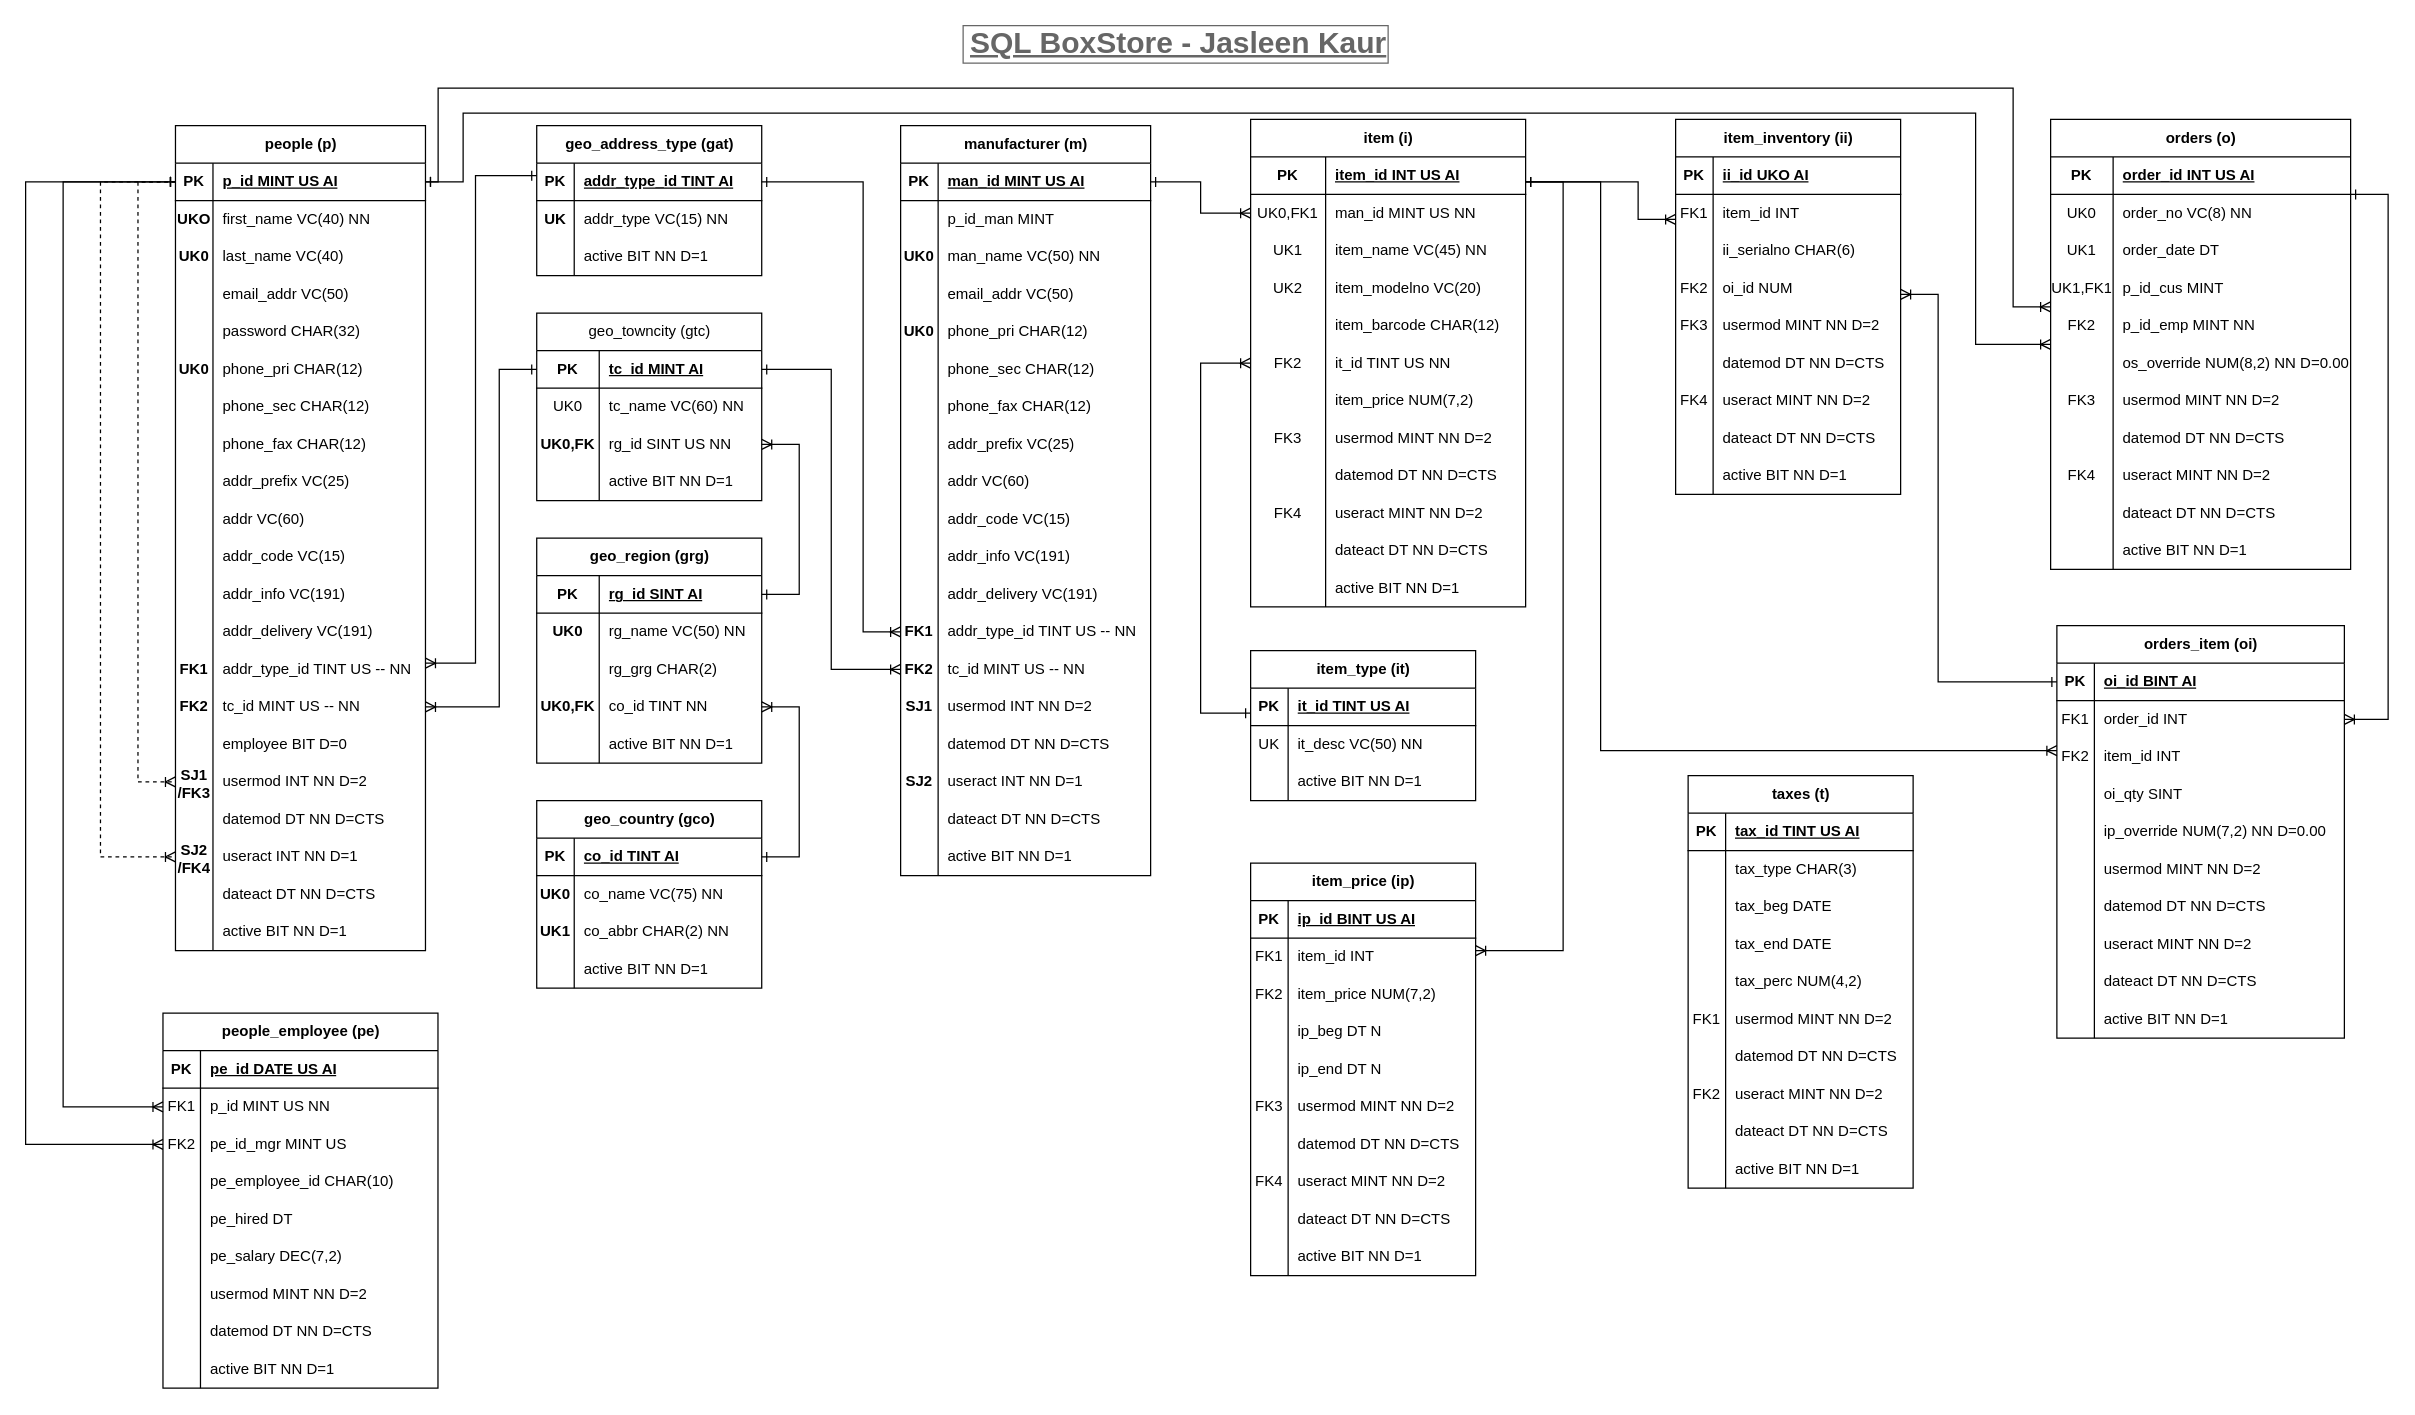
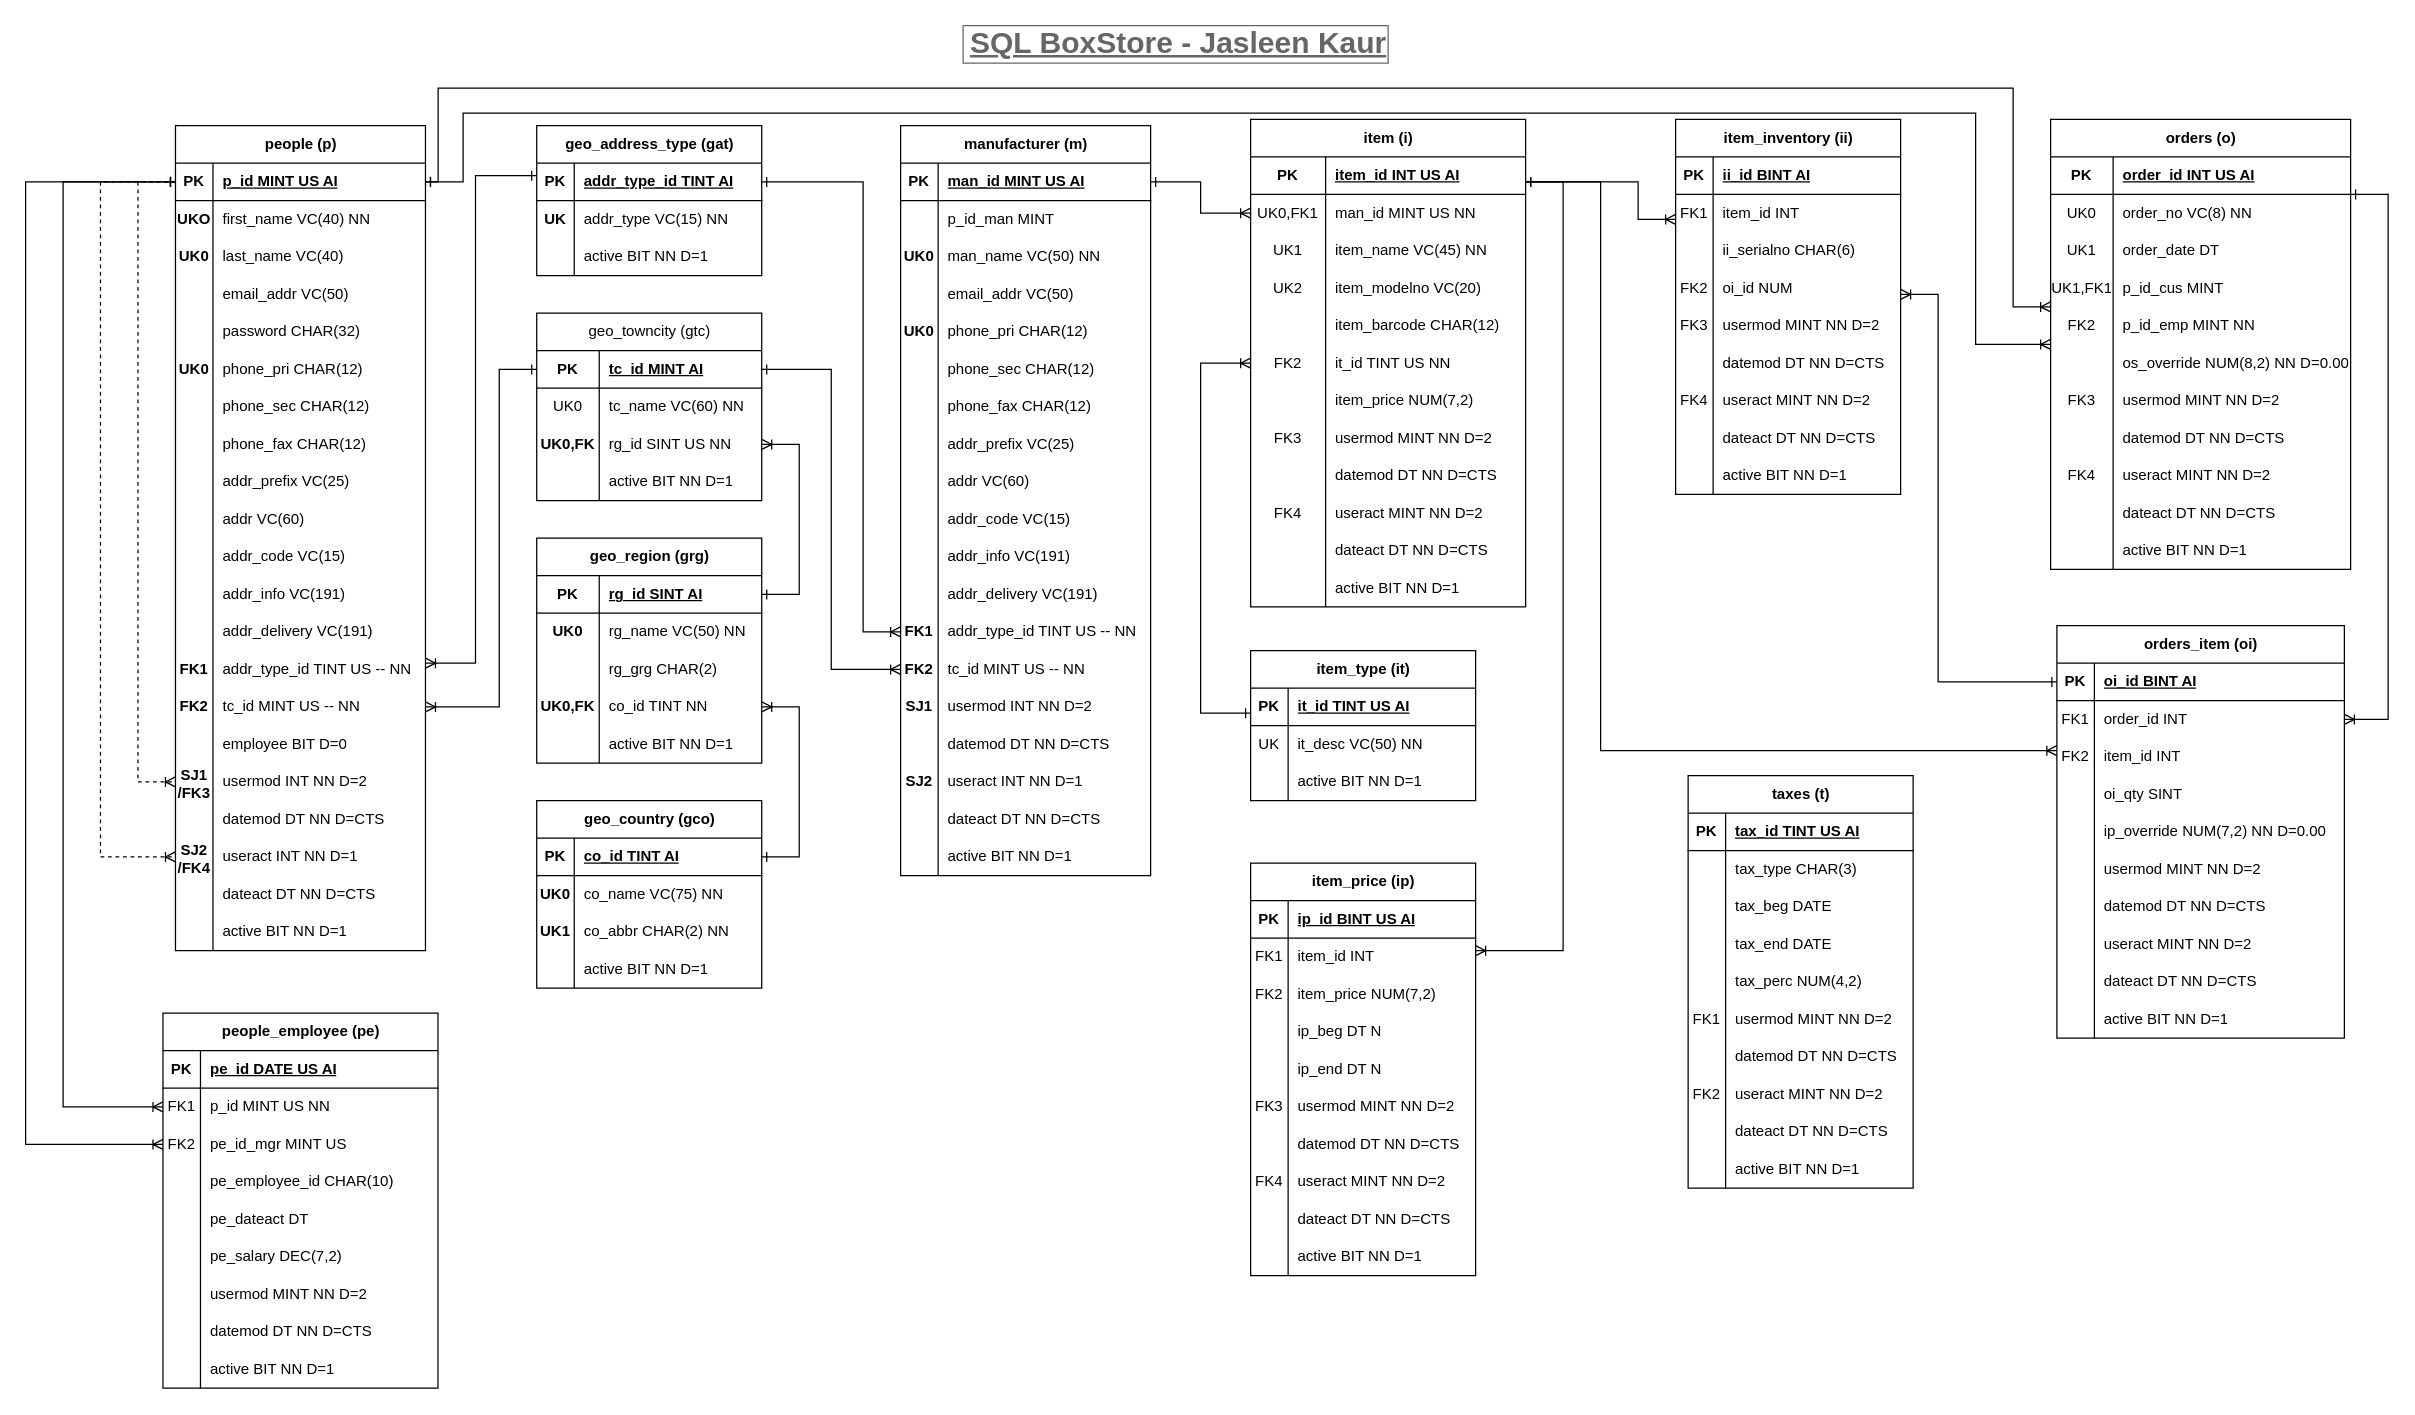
- <mxCell id="260" value="ii_id UKO AI" style="shape=partialRectangle;connectable=0;fillColor=none;top=0;left=0;bottom=0;right=0;align=left;spacingLeft=6;fontStyle=5;overflow=hidden;whiteSpace=wrap;html=1;" parent="258" vertex="1"><mxGeometry x="30" width="150" height="30" as="geometry"><mxRectangle width="150" height="30" as="alternateBounds" /></mxGeometry></mxCell>
+ <mxCell id="260" value="ii_id BINT AI" style="shape=partialRectangle;connectable=0;fillColor=none;top=0;left=0;bottom=0;right=0;align=left;spacingLeft=6;fontStyle=5;overflow=hidden;whiteSpace=wrap;html=1;" parent="258" vertex="1"><mxGeometry x="30" width="150" height="30" as="geometry"><mxRectangle width="150" height="30" as="alternateBounds" /></mxGeometry></mxCell>
- <mxCell id="139" value="pe_hired DT" style="shape=partialRectangle;connectable=0;fillColor=none;top=0;left=0;bottom=0;right=0;align=left;spacingLeft=6;overflow=hidden;whiteSpace=wrap;html=1;" parent="137" vertex="1"><mxGeometry x="30" width="190" height="30" as="geometry"><mxRectangle width="190" height="30" as="alternateBounds" /></mxGeometry></mxCell>
+ <mxCell id="139" value="pe_dateact DT" style="shape=partialRectangle;connectable=0;fillColor=none;top=0;left=0;bottom=0;right=0;align=left;spacingLeft=6;overflow=hidden;whiteSpace=wrap;html=1;" parent="137" vertex="1"><mxGeometry x="30" width="190" height="30" as="geometry"><mxRectangle width="190" height="30" as="alternateBounds" /></mxGeometry></mxCell>
